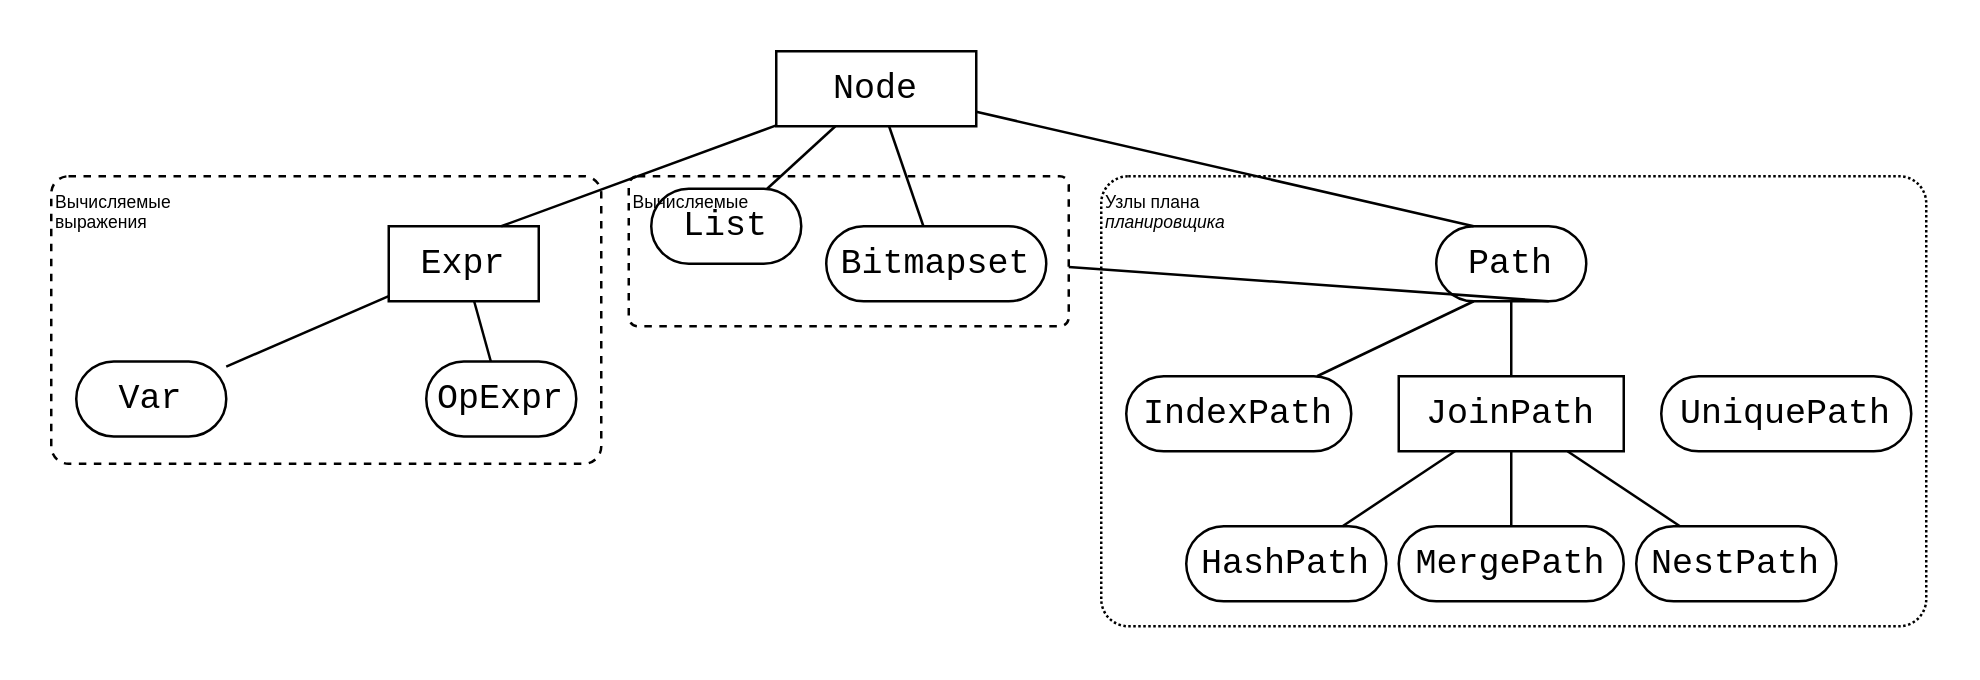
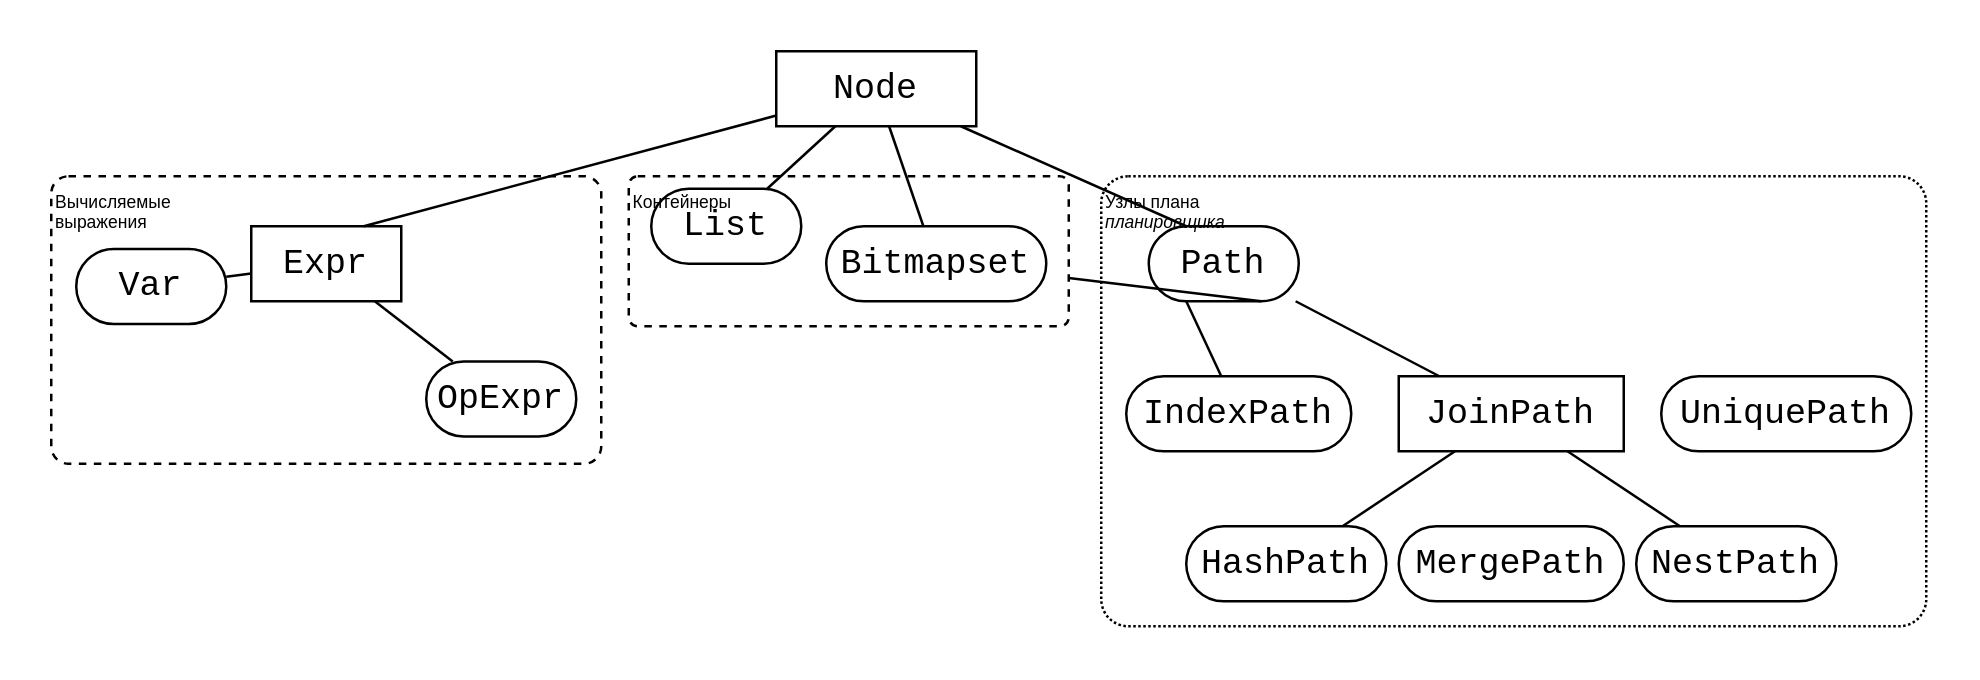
- <mxCell id="28" value="Вычисляемые" style="rounded=1;whiteSpace=wrap;html=1;dashed=1;fillColor=none;align=left;verticalAlign=top;fontSize=7;arcSize=6;" parent="1" vertex="1"><mxGeometry x="251" y="70" width="176" height="60" as="geometry" /></mxCell>
+ <mxCell id="28" value="Контейнеры" style="rounded=1;whiteSpace=wrap;html=1;dashed=1;fillColor=none;align=left;verticalAlign=top;fontSize=7;arcSize=6;" parent="1" vertex="1"><mxGeometry x="251" y="70" width="176" height="60" as="geometry" /></mxCell>
- <mxCell id="8" value="Expr" style="text;html=1;align=center;verticalAlign=middle;whiteSpace=wrap;rounded=0;fontFamily=Courier New;fontSize=14;strokeColor=default;arcSize=50;" parent="1" vertex="1"><mxGeometry x="155" y="90" width="60" height="30" as="geometry" /></mxCell>
+ <mxCell id="8" value="Expr" style="text;html=1;align=center;verticalAlign=middle;whiteSpace=wrap;rounded=0;fontFamily=Courier New;fontSize=14;strokeColor=default;arcSize=50;" parent="1" vertex="1"><mxGeometry x="100" y="90" width="60" height="30" as="geometry" /></mxCell>
- <mxCell id="17" value="Path" style="text;html=1;align=center;verticalAlign=middle;whiteSpace=wrap;rounded=1;fontFamily=Courier New;fontSize=14;strokeColor=default;arcSize=50;" parent="1" vertex="1"><mxGeometry x="574" y="90" width="60" height="30" as="geometry" /></mxCell>
+ <mxCell id="17" value="Path" style="text;html=1;align=center;verticalAlign=middle;whiteSpace=wrap;rounded=1;fontFamily=Courier New;fontSize=14;strokeColor=default;arcSize=50;" parent="1" vertex="1"><mxGeometry x="459" y="90" width="60" height="30" as="geometry" /></mxCell>
- <mxCell id="9" value="Var" style="text;html=1;align=center;verticalAlign=middle;whiteSpace=wrap;rounded=1;fontFamily=Courier New;fontSize=14;strokeColor=default;arcSize=50;" parent="1" vertex="1"><mxGeometry x="30" y="144.09" width="60" height="30" as="geometry" /></mxCell>
+ <mxCell id="9" value="Var" style="text;html=1;align=center;verticalAlign=middle;whiteSpace=wrap;rounded=1;fontFamily=Courier New;fontSize=14;strokeColor=default;arcSize=50;" parent="1" vertex="1"><mxGeometry x="30" y="99.09" width="60" height="30" as="geometry" /></mxCell>
- <mxCell id="21" style="rounded=0;orthogonalLoop=1;jettySize=auto;html=1;endArrow=none;endFill=0;" parent="1" source="23" target="25" edge="1"><mxGeometry relative="1" as="geometry" /></mxCell>
